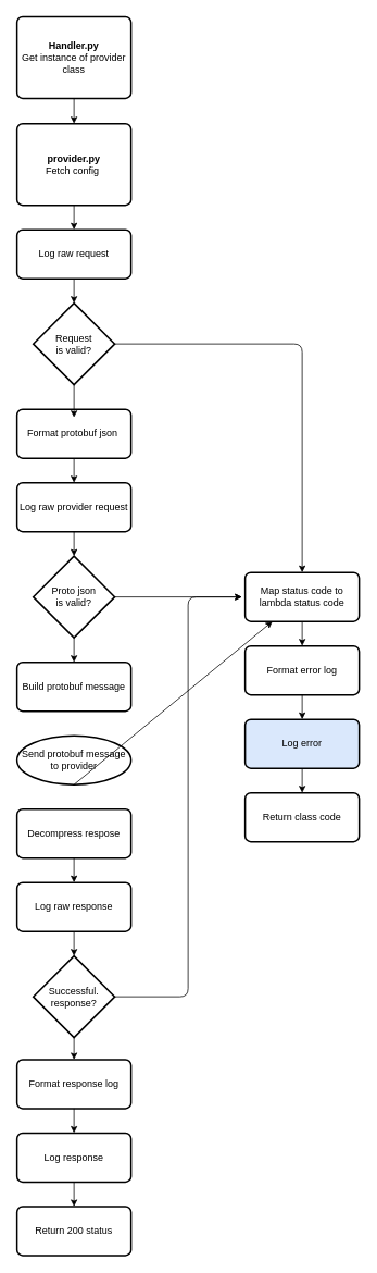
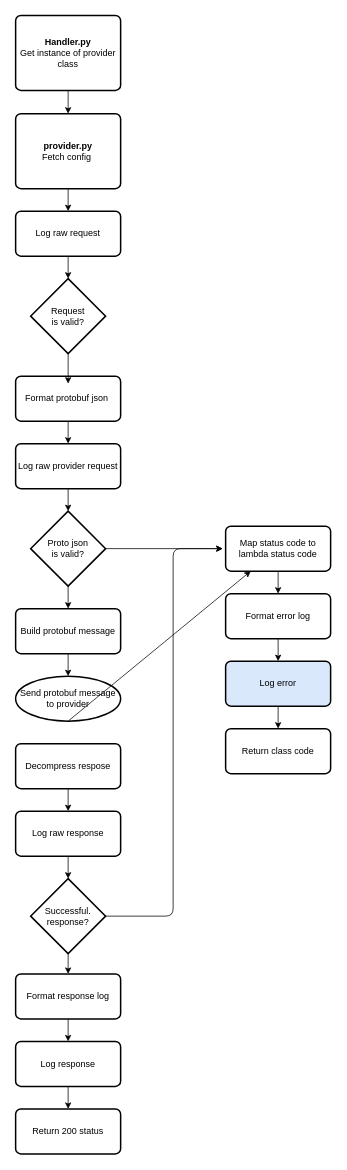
- <mxCell id="19" value="" style="endArrow=classic;html=1;exitX=1;exitY=0.5;exitDx=0;exitDy=0;exitPerimeter=0;entryX=0.5;entryY=0;entryDx=0;entryDy=0;" edge="1" parent="1" source="3" target="7"><mxGeometry width="50" height="50" relative="1" as="geometry"><mxPoint x="360" y="421" as="sourcePoint" /><mxPoint x="370" y="528" as="targetPoint" /><Array as="points"><mxPoint x="370" y="421" /></Array></mxGeometry></mxCell>
+ <mxCell id="27" value="" style="endArrow=classic;html=1;exitX=0.5;exitY=1;exitDx=0;exitDy=0;entryX=0.5;entryY=0;entryDx=0;entryDy=0;" edge="1" parent="1" source="12" target="13"><mxGeometry width="50" height="50" relative="1" as="geometry"><mxPoint x="90" y="881" as="sourcePoint" /><mxPoint x="410" y="991" as="targetPoint" /></mxGeometry></mxCell>
